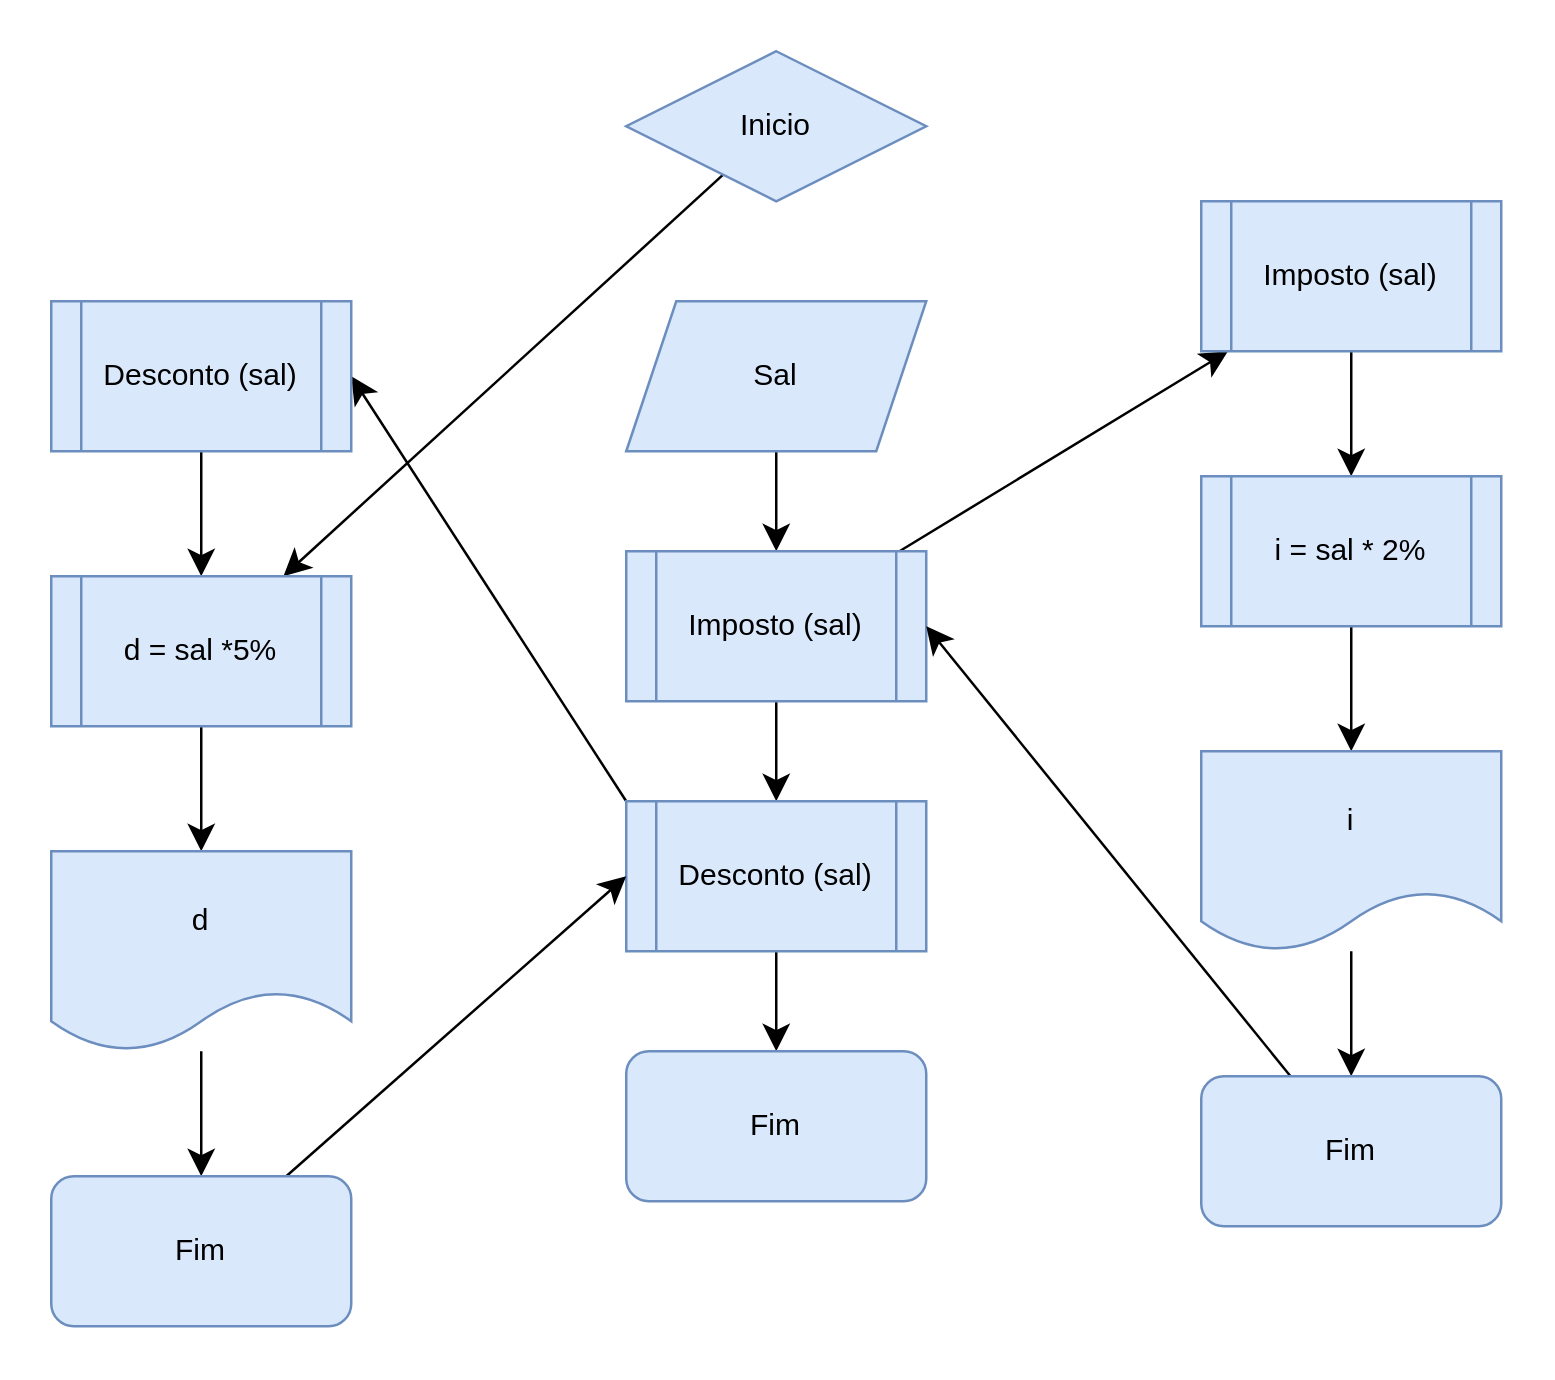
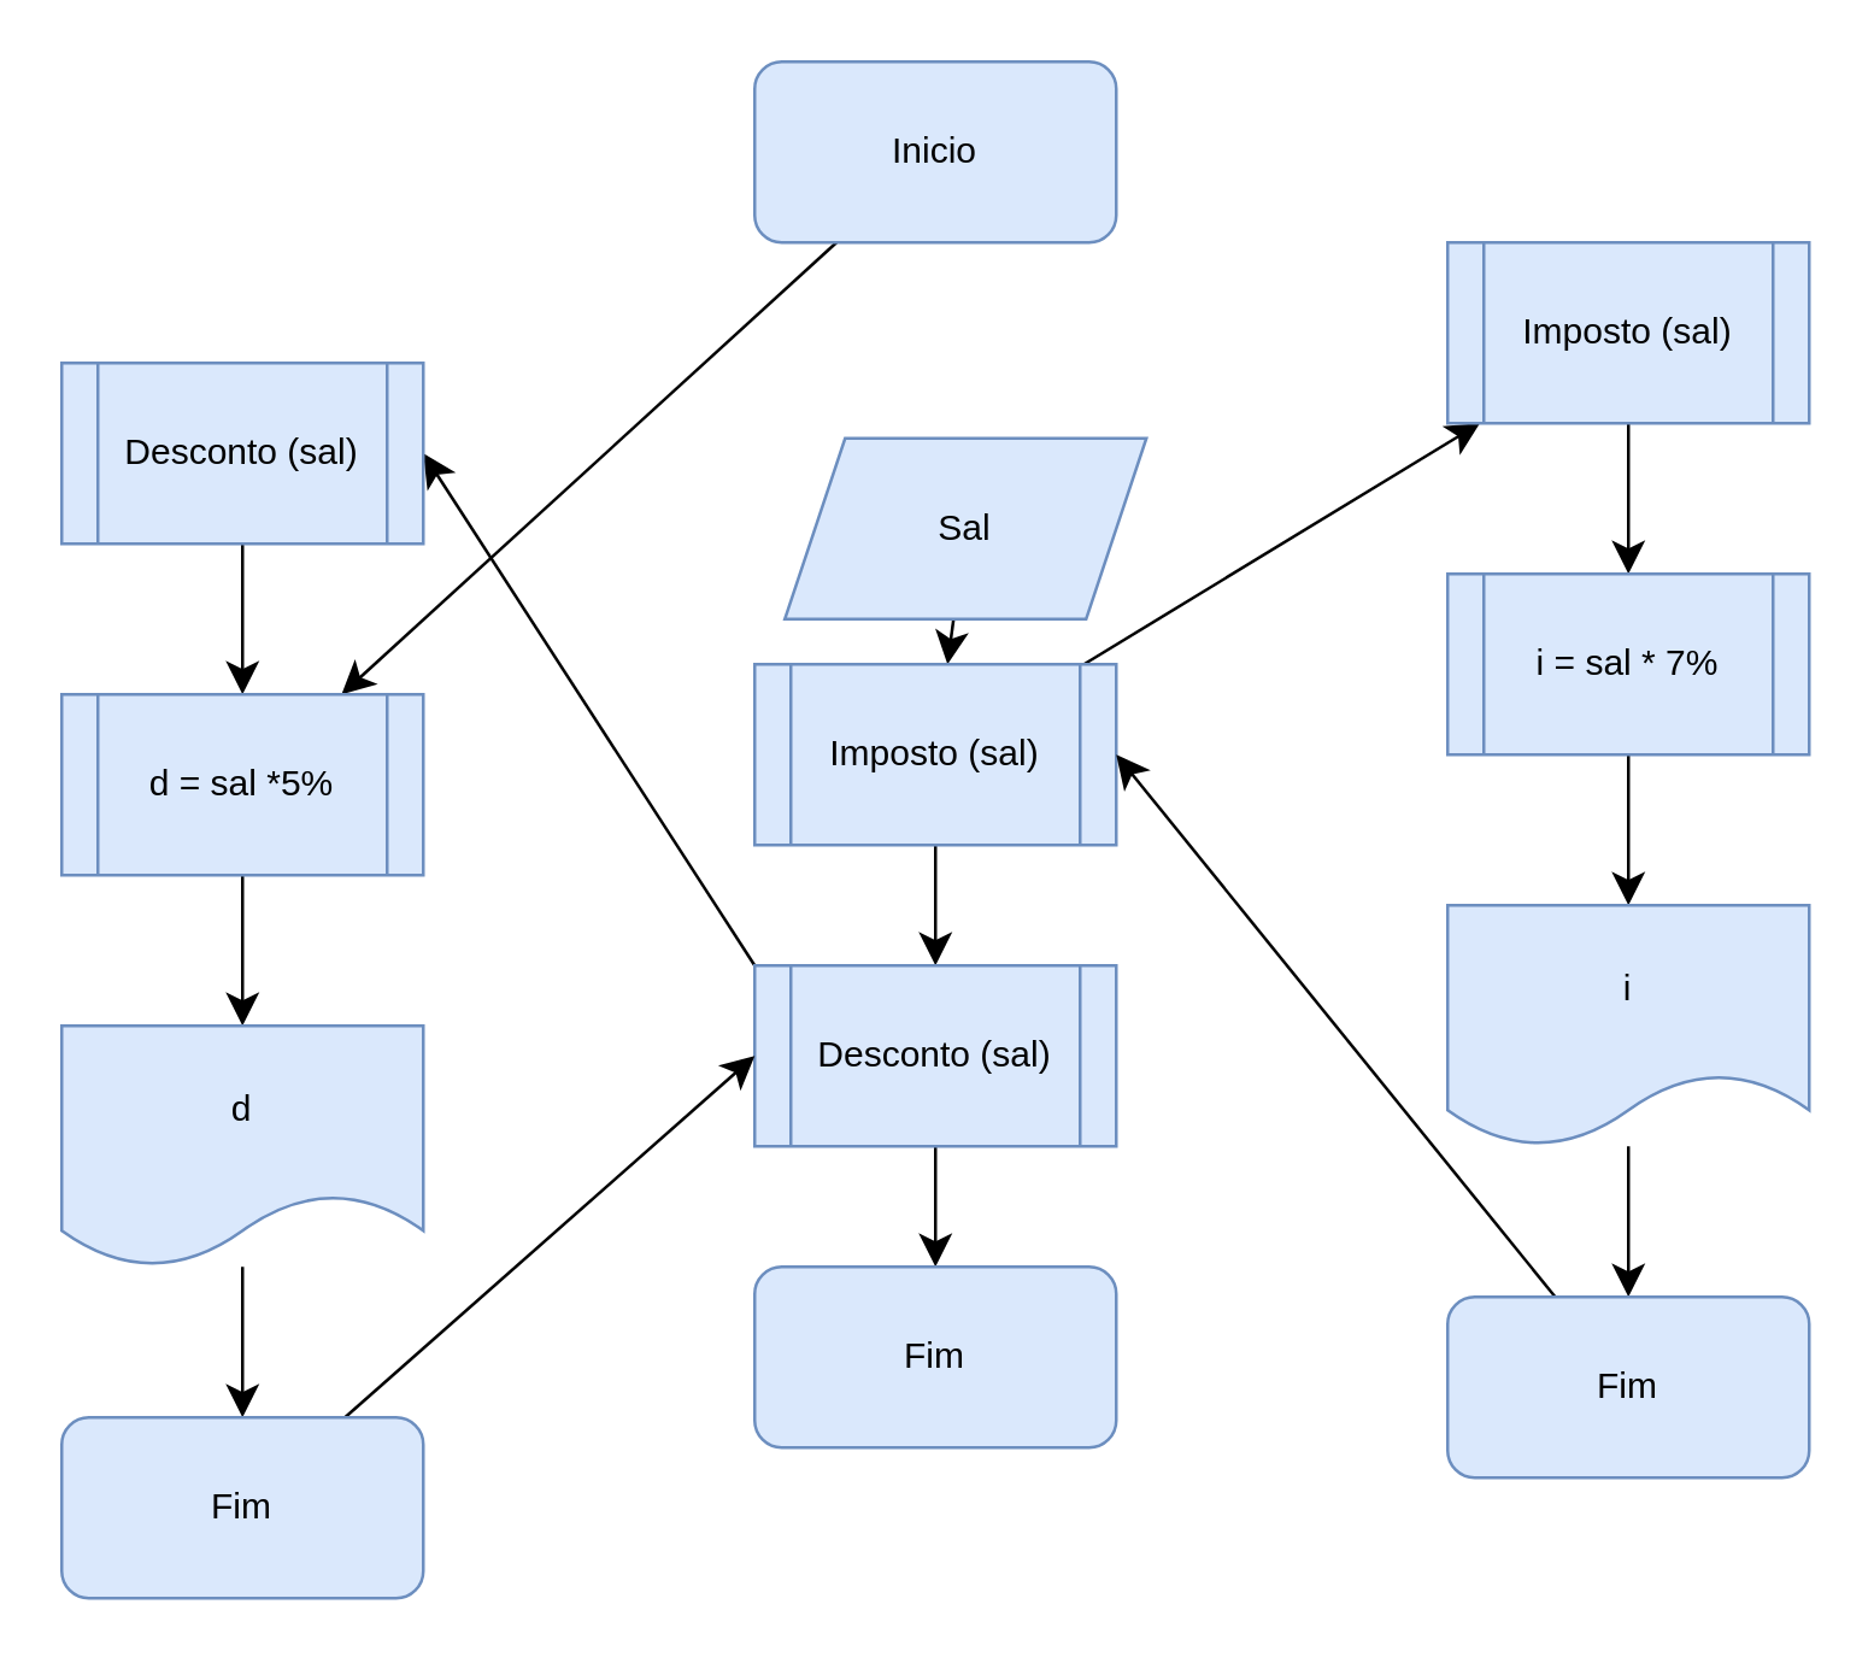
- <mxCell id="3" value="Inicio" style="rhombus;whiteSpace=wrap;html=1;fillColor=#dae8fc;strokeColor=#6c8ebf;" vertex="1" parent="1"><mxGeometry x="250" y="20" width="120" height="60" as="geometry" /></mxCell>
+ <mxCell id="3" value="Inicio" style="rounded=1;whiteSpace=wrap;html=1;fillColor=#dae8fc;strokeColor=#6c8ebf;" vertex="1" parent="1"><mxGeometry x="250" y="20" width="120" height="60" as="geometry" /></mxCell>
- <mxCell id="5" value="Sal" style="shape=parallelogram;perimeter=parallelogramPerimeter;whiteSpace=wrap;html=1;fixedSize=1;fillColor=#dae8fc;strokeColor=#6c8ebf;" vertex="1" parent="1"><mxGeometry x="250" width="120" height="60" as="geometry" y="120" /></mxCell>
+ <mxCell id="5" value="Sal" style="shape=parallelogram;perimeter=parallelogramPerimeter;whiteSpace=wrap;html=1;fixedSize=1;fillColor=#dae8fc;strokeColor=#6c8ebf;" vertex="1" parent="1"><mxGeometry x="260" y="145" width="120" height="60" as="geometry" /></mxCell>
- <mxCell id="24" value="i = sal * 2%" style="shape=process;whiteSpace=wrap;html=1;backgroundOutline=1;fillColor=#dae8fc;strokeColor=#6c8ebf;" vertex="1" parent="1"><mxGeometry x="480" y="190" width="120" height="60" as="geometry" /></mxCell>
+ <mxCell id="24" value="i = sal * 7%" style="shape=process;whiteSpace=wrap;html=1;backgroundOutline=1;fillColor=#dae8fc;strokeColor=#6c8ebf;" vertex="1" parent="1"><mxGeometry x="480" y="190" width="120" height="60" as="geometry" /></mxCell>
